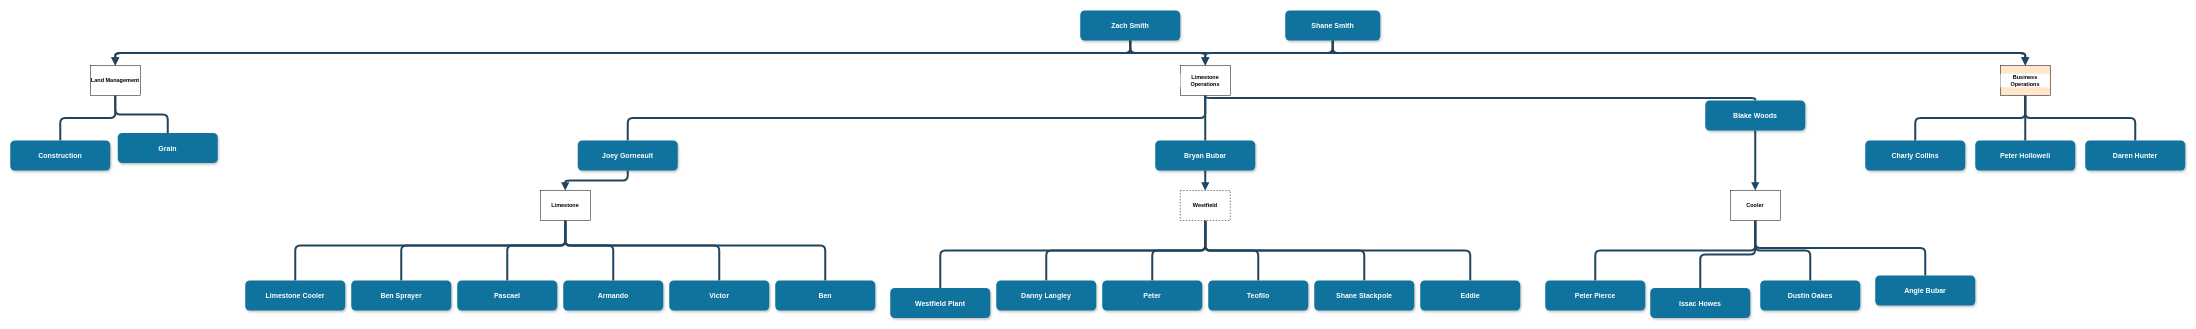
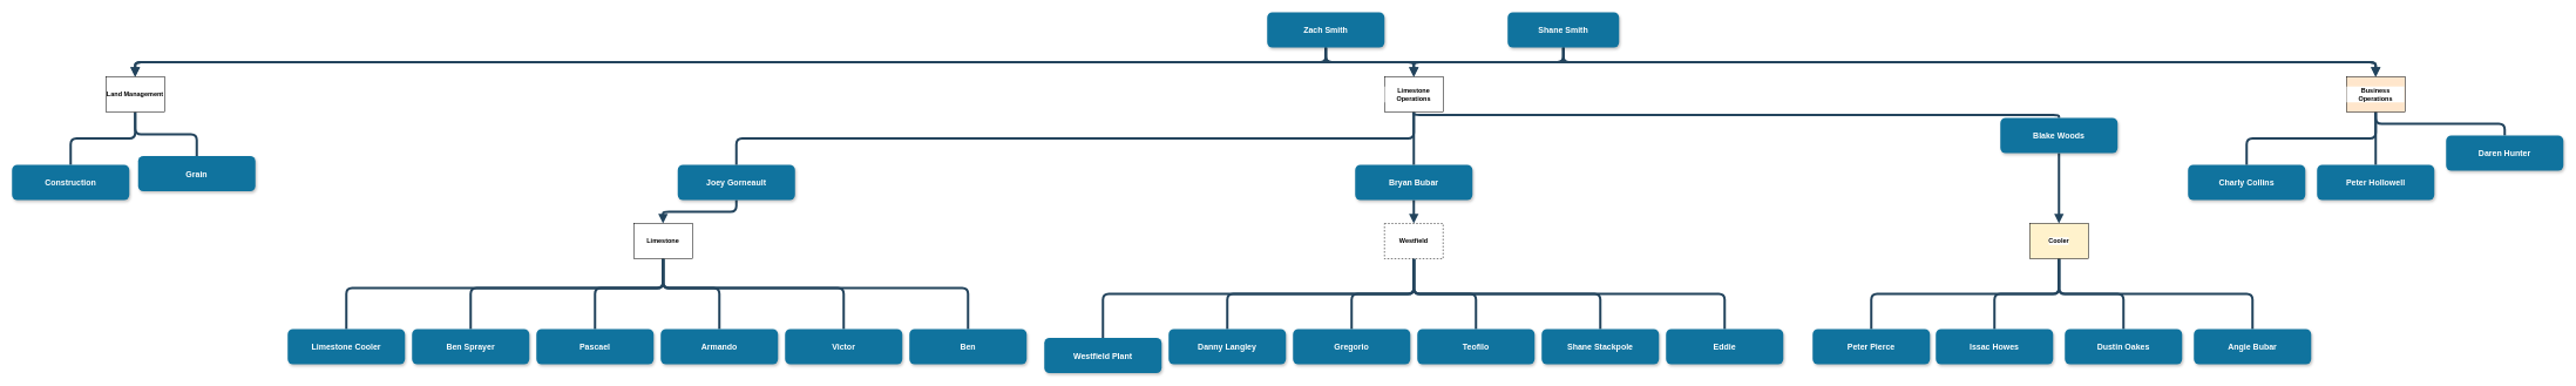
- <mxCell id="37" value="Daren Hunter" style="rounded=1;fillColor=#10739E;strokeColor=none;shadow=1;gradientColor=none;fontStyle=1;fontColor=#FFFFFF;fontSize=14;" vertex="1" parent="1"><mxGeometry x="4170" y="280" width="200" height="60" as="geometry" /></mxCell>
+ <mxCell id="37" value="Daren Hunter" style="rounded=1;fillColor=#10739E;strokeColor=none;shadow=1;gradientColor=none;fontStyle=1;fontColor=#FFFFFF;fontSize=14;" vertex="1" parent="1"><mxGeometry x="4170" y="230" width="200" height="60" as="geometry" /></mxCell>
- <mxCell id="30" value="Cooler" style="whiteSpace=wrap;html=1;align=center;verticalAlign=middle;treeFolding=1;treeMoving=1;newEdgeStyle={&quot;edgeStyle&quot;:&quot;elbowEdgeStyle&quot;,&quot;startArrow&quot;:&quot;none&quot;,&quot;endArrow&quot;:&quot;none&quot;};fontFamily=Helvetica;fontSize=11;fontColor=default;fontStyle=1;labelBackgroundColor=default;" vertex="1" parent="1"><mxGeometry x="3460" y="380" width="100" height="60" as="geometry" /></mxCell>
+ <mxCell id="30" value="Cooler" style="whiteSpace=wrap;html=1;align=center;verticalAlign=middle;treeFolding=1;treeMoving=1;newEdgeStyle={&quot;edgeStyle&quot;:&quot;elbowEdgeStyle&quot;,&quot;startArrow&quot;:&quot;none&quot;,&quot;endArrow&quot;:&quot;none&quot;};fontFamily=Helvetica;fontSize=11;fontColor=default;fontStyle=1;labelBackgroundColor=default;fillColor=#fff2cc;" vertex="1" parent="1"><mxGeometry x="3460" y="380" width="100" height="60" as="geometry" /></mxCell>
- <mxCell id="38" value="Angie Bubar" style="rounded=1;fillColor=#10739E;strokeColor=none;shadow=1;gradientColor=none;fontStyle=1;fontColor=#FFFFFF;fontSize=14;" vertex="1" parent="1"><mxGeometry x="3750" y="550" width="200" height="60" as="geometry" /></mxCell>
+ <mxCell id="38" value="Angie Bubar" style="rounded=1;fillColor=#10739E;strokeColor=none;shadow=1;gradientColor=none;fontStyle=1;fontColor=#FFFFFF;fontSize=14;" vertex="1" parent="1"><mxGeometry x="3740" y="560" width="200" height="60" as="geometry" /></mxCell>
- <mxCell id="50" value="Peter" style="rounded=1;fillColor=#10739E;strokeColor=none;shadow=1;gradientColor=none;fontStyle=1;fontColor=#FFFFFF;fontSize=14;" vertex="1" parent="1"><mxGeometry x="2204" y="560" width="200" height="60" as="geometry" /></mxCell>
+ <mxCell id="50" value="Gregorio" style="rounded=1;fillColor=#10739E;strokeColor=none;shadow=1;gradientColor=none;fontStyle=1;fontColor=#FFFFFF;fontSize=14;" vertex="1" parent="1"><mxGeometry x="2204" y="560" width="200" height="60" as="geometry" /></mxCell>
- <mxCell id="40" value="Issac Howes" style="rounded=1;fillColor=#10739E;strokeColor=none;shadow=1;gradientColor=none;fontStyle=1;fontColor=#FFFFFF;fontSize=14;" vertex="1" parent="1"><mxGeometry x="3300" y="575" width="200" height="60" as="geometry" /></mxCell>
+ <mxCell id="40" value="Issac Howes" style="rounded=1;fillColor=#10739E;strokeColor=none;shadow=1;gradientColor=none;fontStyle=1;fontColor=#FFFFFF;fontSize=14;" vertex="1" parent="1"><mxGeometry x="3300" y="560" width="200" height="60" as="geometry" /></mxCell>
